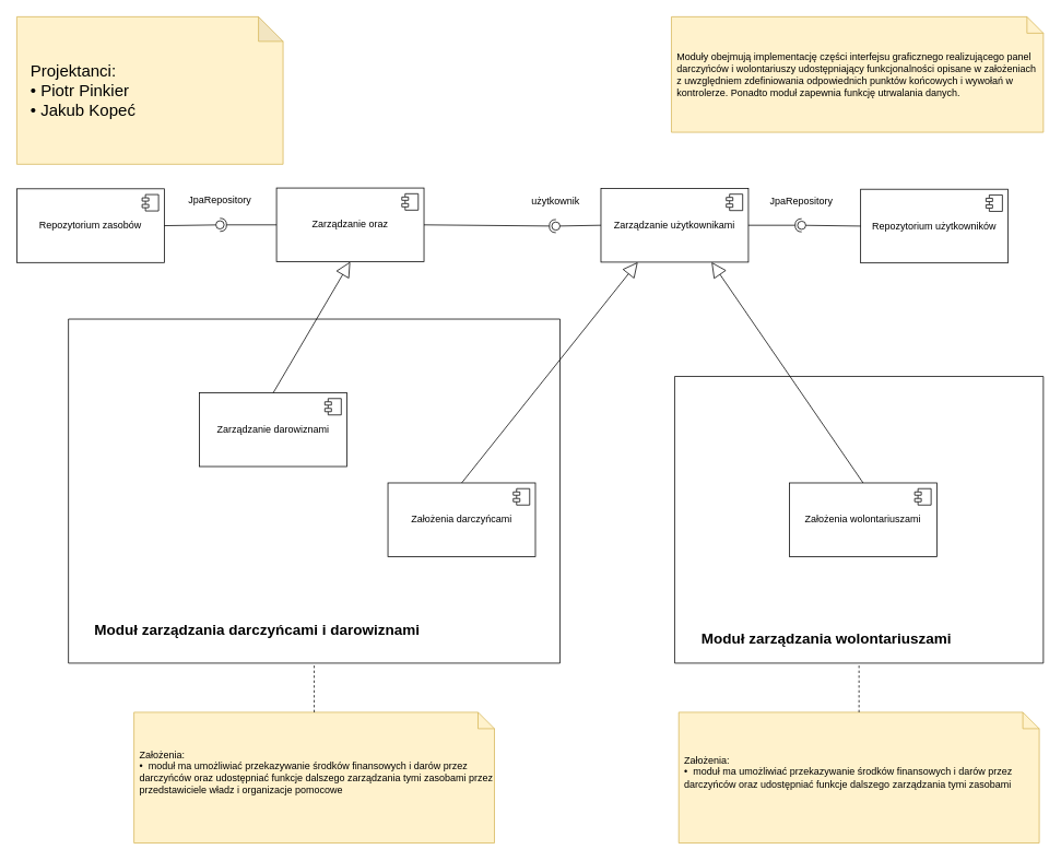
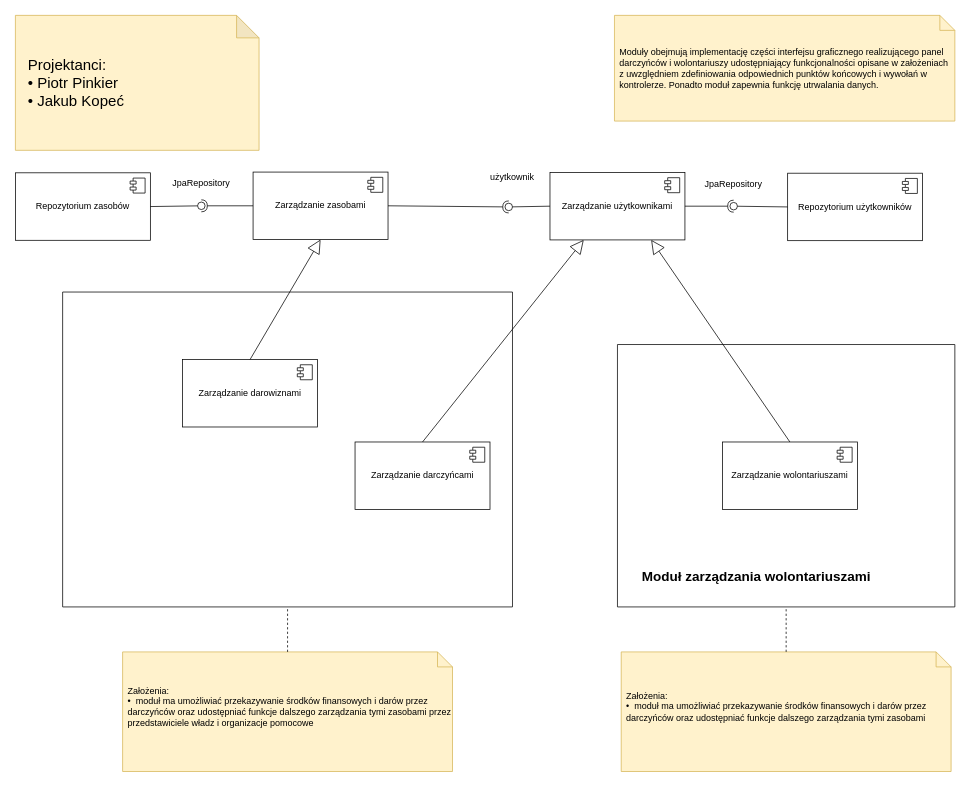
- <mxCell id="5" value="użytkownik" style="text;html=1;align=center;verticalAlign=middle;whiteSpace=wrap;rounded=0;" parent="1" vertex="1"><mxGeometry x="648" y="230.5" width="60" height="30" as="geometry" /></mxCell>
+ <mxCell id="5" value="użytkownik" style="text;html=1;align=center;verticalAlign=middle;whiteSpace=wrap;rounded=0;" parent="1" vertex="1"><mxGeometry x="653" y="220.5" width="60" height="30" as="geometry" /></mxCell>
- <mxCell id="28" value="Zarządzanie oraz" style="html=1;dropTarget=0;whiteSpace=wrap;" parent="1" vertex="1"><mxGeometry x="337" y="229" width="180" height="90" as="geometry" /></mxCell>
+ <mxCell id="28" value="Zarządzanie zasobami" style="html=1;dropTarget=0;whiteSpace=wrap;" parent="1" vertex="1"><mxGeometry x="337" y="229" width="180" height="90" as="geometry" /></mxCell>
- <mxCell id="20" value="Założenia darczyńcami" style="html=1;dropTarget=0;whiteSpace=wrap;" parent="18" vertex="1"><mxGeometry x="390" y="200" width="180" height="90" as="geometry" /></mxCell>
+ <mxCell id="20" value="Zarządzanie darczyńcami" style="html=1;dropTarget=0;whiteSpace=wrap;" parent="18" vertex="1"><mxGeometry x="390" y="200" width="180" height="90" as="geometry" /></mxCell>
- <mxCell id="26" value="Założenia wolontariuszami" style="html=1;dropTarget=0;whiteSpace=wrap;" parent="24" vertex="1"><mxGeometry x="140" y="130" width="180" height="90" as="geometry" /></mxCell>
+ <mxCell id="26" value="Zarządzanie wolontariuszami" style="html=1;dropTarget=0;whiteSpace=wrap;" parent="24" vertex="1"><mxGeometry x="140" y="130" width="180" height="90" as="geometry" /></mxCell>
- <mxCell id="19" value="&lt;b&gt;&lt;font style=&quot;font-size: 18px;&quot;&gt;Moduł zarządzania darczyńcami i darowiznami&lt;/font&gt;&lt;/b&gt;" style="text;html=1;align=center;verticalAlign=middle;resizable=0;points=[];autosize=1;strokeColor=none;fillColor=none;" parent="18" vertex="1"><mxGeometry x="20" y="360" width="420" height="40" as="geometry" /></mxCell>
- <mxCell id="25" value="&lt;b&gt;&lt;font style=&quot;font-size: 18px;&quot;&gt;Moduł zarządzania wolontariuszami&lt;/font&gt;&lt;/b&gt;" style="text;html=1;align=center;verticalAlign=middle;resizable=0;points=[];autosize=1;strokeColor=none;fillColor=none;" parent="24" vertex="1"><mxGeometry x="20" y="300" width="330" height="40" as="geometry" /></mxCell>
+ <mxCell id="25" value="&lt;b&gt;&lt;font style=&quot;font-size: 18px;&quot;&gt;Moduł zarządzania wolontariuszami&lt;/font&gt;&lt;/b&gt;" style="text;html=1;align=center;verticalAlign=middle;resizable=0;points=[];autosize=1;strokeColor=none;fillColor=none;" parent="24" vertex="1"><mxGeometry x="20" y="290" width="330" height="40" as="geometry" /></mxCell>
